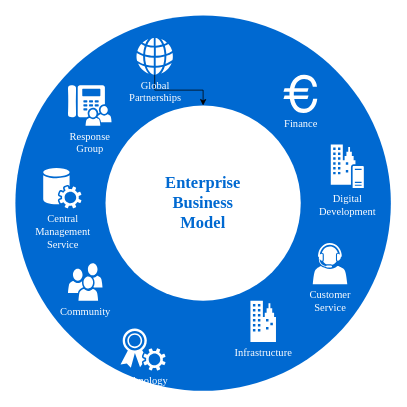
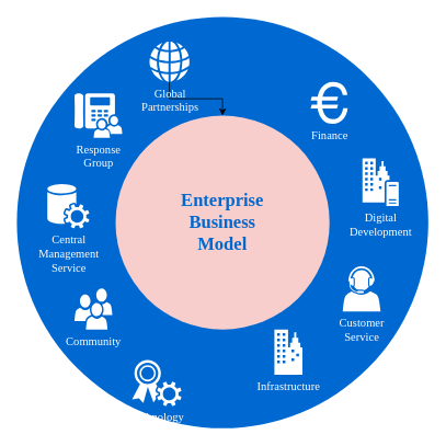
- <mxCell id="3" value="Enterprise&lt;div&gt;Business&lt;/div&gt;&lt;div&gt;Model&lt;/div&gt;" style="ellipse;whiteSpace=wrap;html=1;rounded=0;shadow=0;comic=0;strokeWidth=1;fontFamily=Verdana;fontSize=22;strokeColor=none;fillColor=#ffffff;fontColor=#0069D1;fontStyle=1" parent="1" vertex="1"><mxGeometry x="140" y="140" width="260" height="260" as="geometry" /></mxCell>
+ <mxCell id="3" value="Enterprise&lt;div&gt;Business&lt;/div&gt;&lt;div&gt;Model&lt;/div&gt;" style="ellipse;whiteSpace=wrap;html=1;rounded=0;shadow=0;comic=0;strokeWidth=1;fontFamily=Verdana;fontSize=22;strokeColor=none;fillColor=#f8cecc;fontColor=#0069D1;fontStyle=1;" parent="1" vertex="1"><mxGeometry x="140" y="140" width="260" height="260" as="geometry" /></mxCell>
